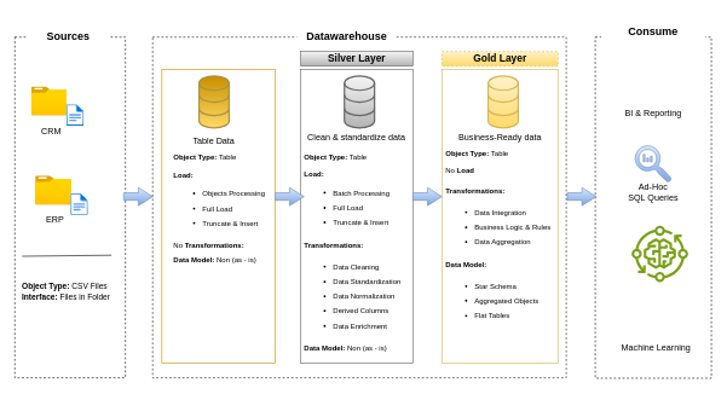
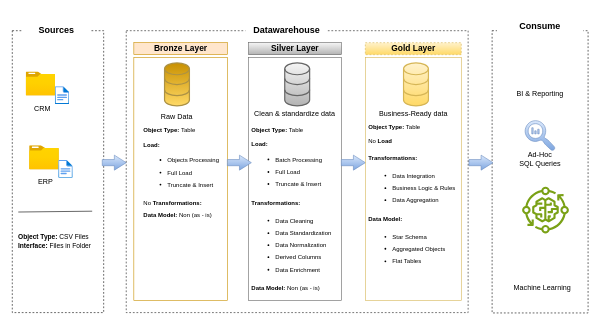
+ <mxCell id="32" value="&lt;b&gt;&lt;font style=&quot;font-size: 14px;&quot;&gt;Bronze Layer&lt;/font&gt;&lt;/b&gt;" style="rounded=0;whiteSpace=wrap;html=1;fillColor=#ffe6cc;strokeColor=#C89000;" vertex="1" parent="30"><mxGeometry x="12.65" y="40" width="155.93" height="20" as="geometry" /></mxCell>
- <mxCell id="41" value="Table Data" style="rounded=0;whiteSpace=wrap;html=1;fillColor=none;strokeColor=none;" vertex="1" parent="30"><mxGeometry x="41.014" y="145.366" width="87.17" height="35.854" as="geometry" /></mxCell>
+ <mxCell id="41" value="Raw Data" style="rounded=0;whiteSpace=wrap;html=1;fillColor=none;strokeColor=none;" vertex="1" parent="30"><mxGeometry x="41.014" y="145.366" width="87.17" height="35.854" as="geometry" /></mxCell>
